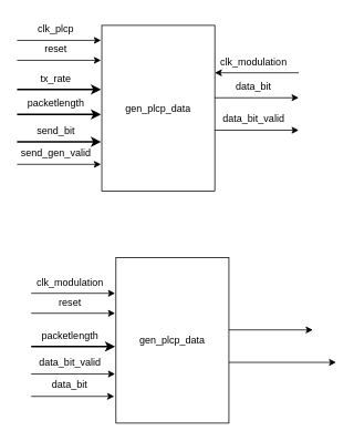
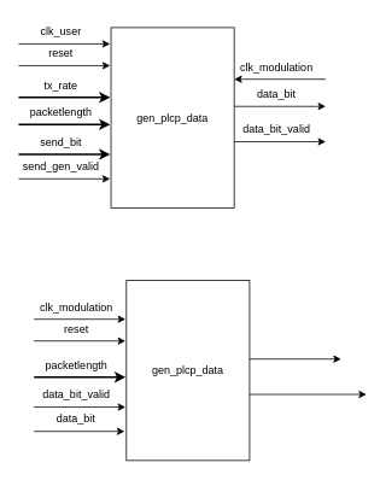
- <mxCell id="5" value="clk_plcp" style="text;html=1;strokeColor=none;fillColor=none;align=center;verticalAlign=middle;whiteSpace=wrap;rounded=0;fontColor=#000000;" parent="3" vertex="1"><mxGeometry x="17" width="60" height="30" as="geometry" /></mxCell>
+ <mxCell id="5" value="clk_user" style="text;html=1;strokeColor=none;fillColor=none;align=center;verticalAlign=middle;whiteSpace=wrap;rounded=0;fontColor=#000000;" parent="3" vertex="1"><mxGeometry x="17" width="60" height="30" as="geometry" /></mxCell>
